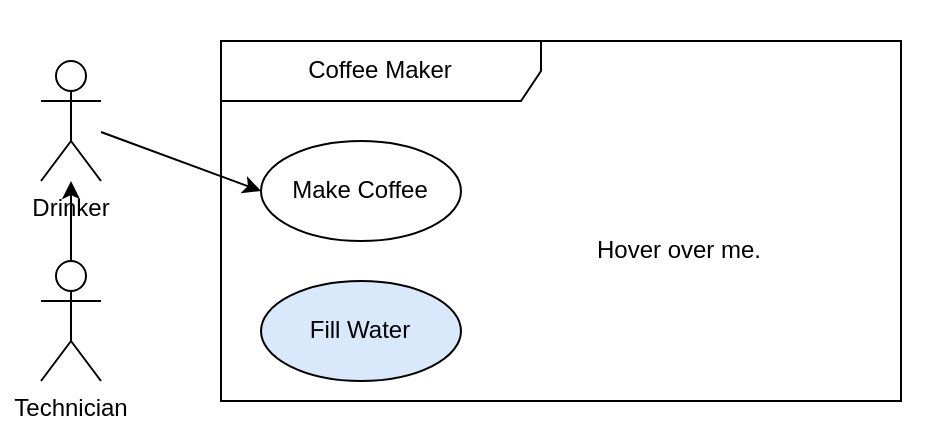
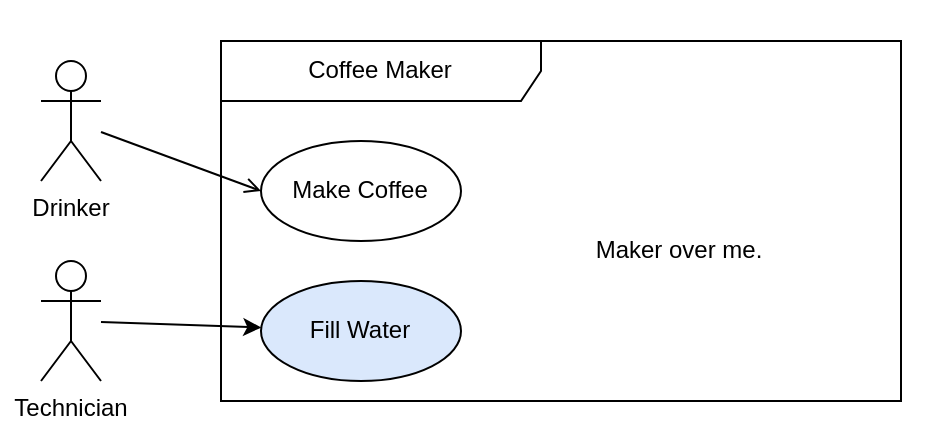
- <mxCell id="8" value="" style="endArrow=classic;html=1;rounded=0;entryX=0;entryY=0.5;entryDx=0;entryDy=0;" edge="1" parent="1" source="6" target="4"><mxGeometry width="50" height="50" relative="1" as="geometry"><mxPoint x="260" y="140" as="sourcePoint" /><mxPoint x="310" y="90" as="targetPoint" /></mxGeometry></mxCell>
+ <mxCell id="8" value="" style="endArrow=open;html=1;rounded=0;entryX=0;entryY=0.5;entryDx=0;entryDy=0;" edge="1" parent="1" source="6" target="4"><mxGeometry width="50" height="50" relative="1" as="geometry"><mxPoint x="260" y="140" as="sourcePoint" /><mxPoint x="310" y="90" as="targetPoint" /></mxGeometry></mxCell>
- <mxCell id="9" value="" style="endArrow=classic;html=1;rounded=0;" edge="1" parent="1" source="7" target="6"><mxGeometry width="50" height="50" relative="1" as="geometry"><mxPoint x="60" y="76" as="sourcePoint" /><mxPoint x="140" y="105" as="targetPoint" /></mxGeometry></mxCell>
+ <mxCell id="9" value="" style="endArrow=classic;html=1;rounded=0;" edge="1" parent="1" source="7" target="3"><mxGeometry width="50" height="50" relative="1" as="geometry"><mxPoint x="60" y="76" as="sourcePoint" /><mxPoint x="140" y="105" as="targetPoint" /></mxGeometry></mxCell>
- <mxCell id="5" value="Hover over me." style="text;html=1;align=center;verticalAlign=middle;resizable=0;points=[];autosize=1;strokeColor=none;fillColor=none;" parent="2" vertex="1"><mxGeometry x="174" y="90" width="110" height="30" as="geometry" /></mxCell>
+ <mxCell id="5" value="Maker over me." style="text;html=1;align=center;verticalAlign=middle;resizable=0;points=[];autosize=1;strokeColor=none;fillColor=none;" parent="2" vertex="1"><mxGeometry x="174" y="90" width="110" height="30" as="geometry" /></mxCell>
